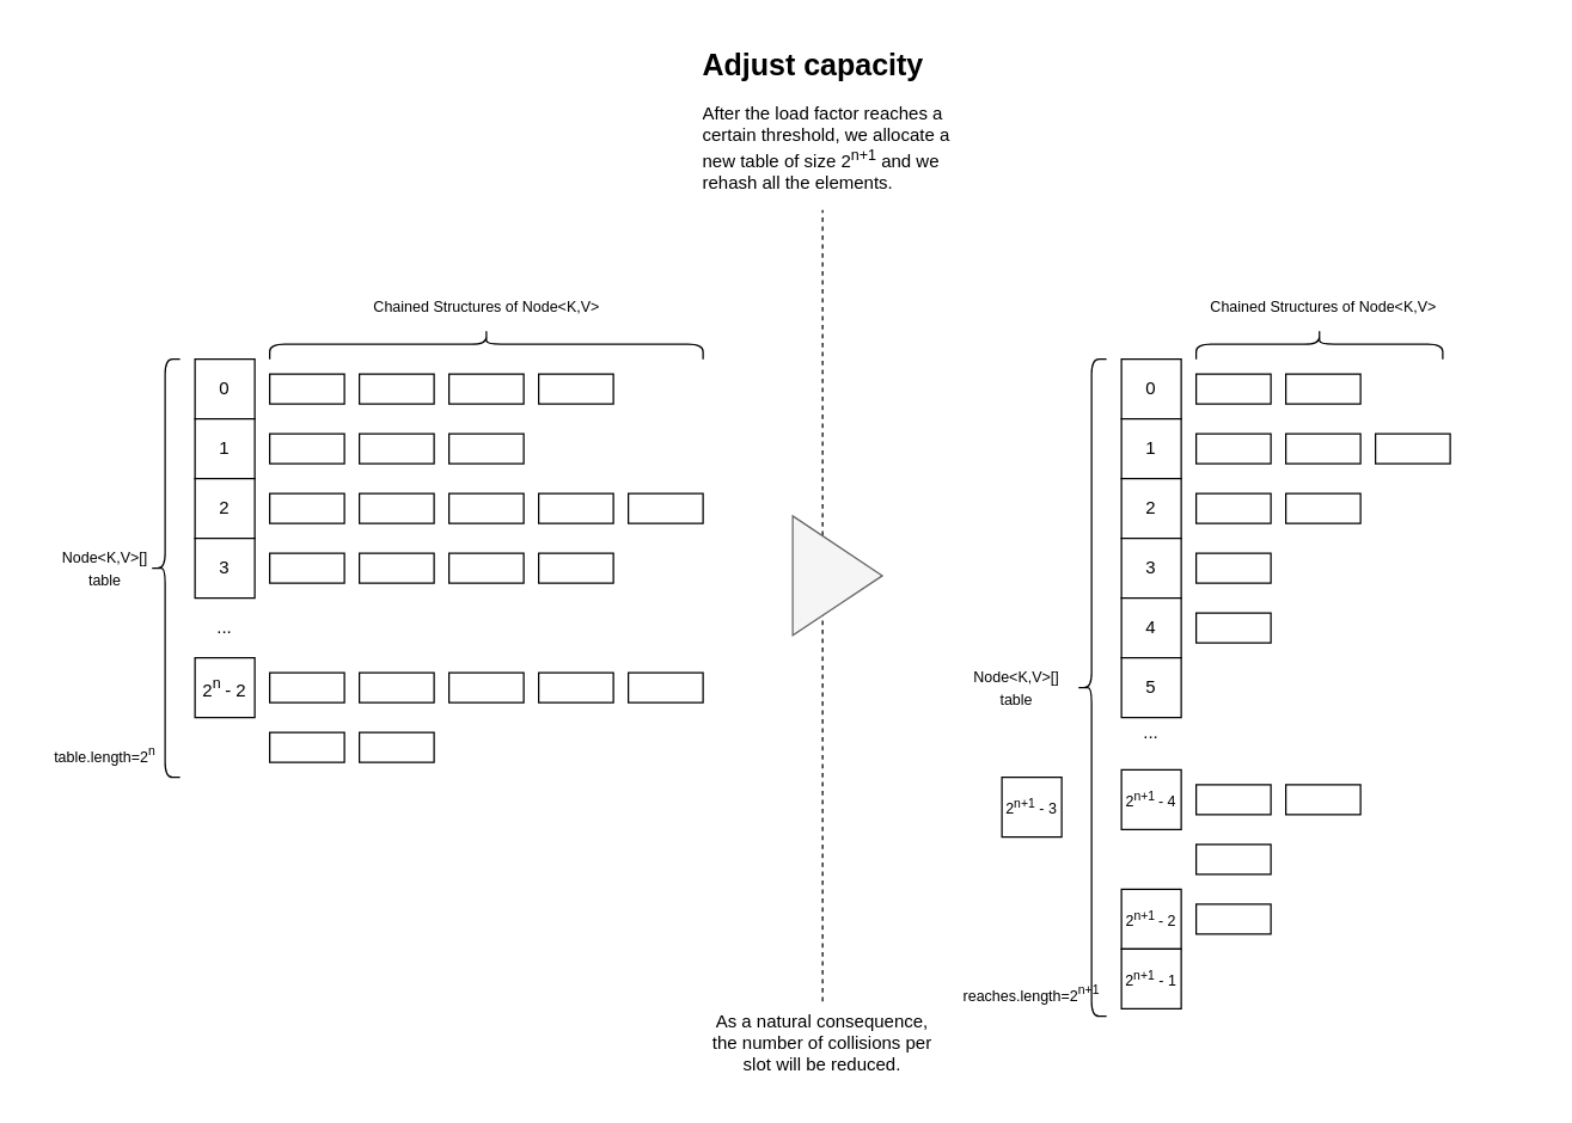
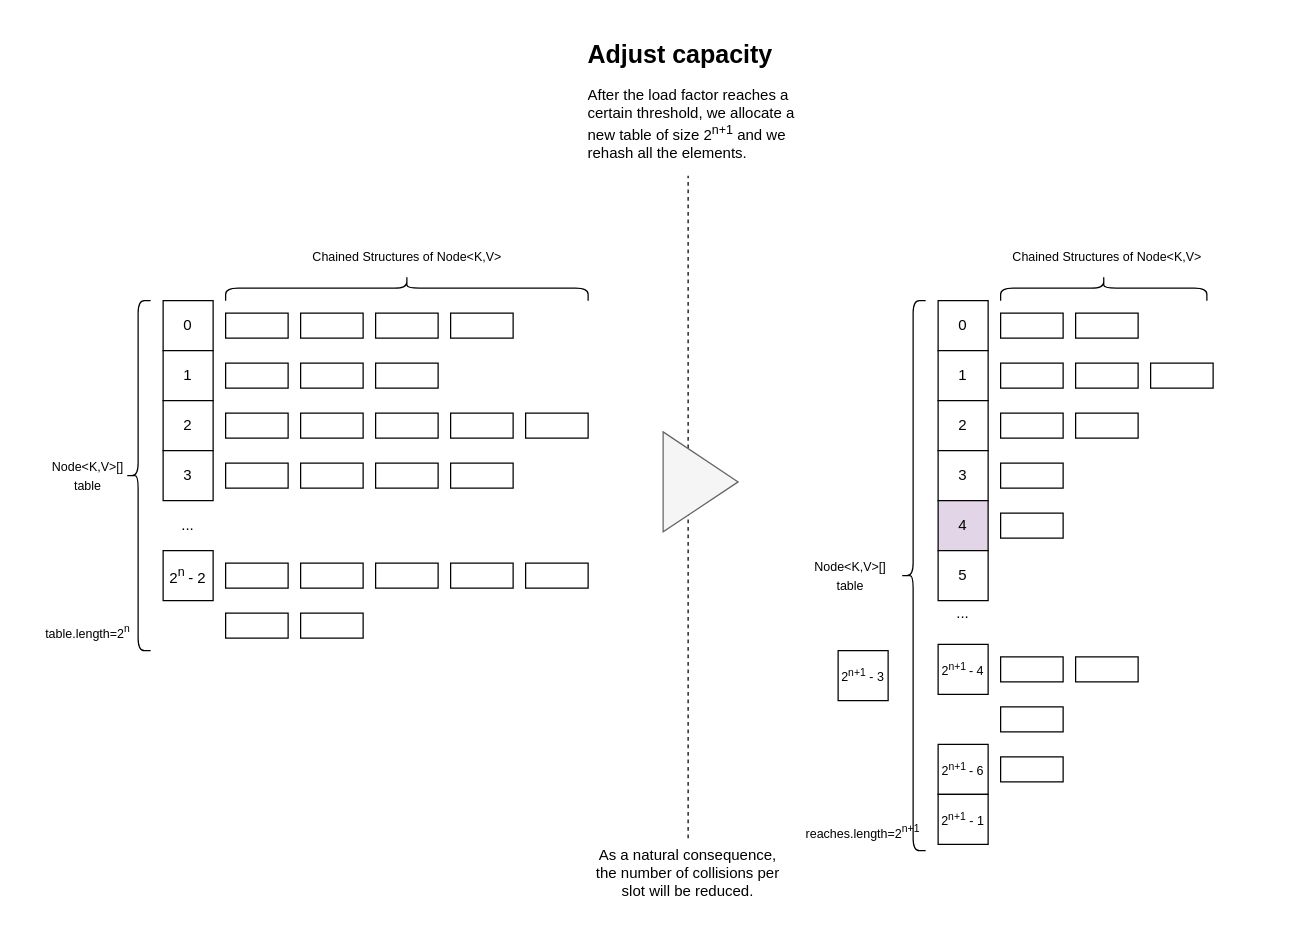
- <mxCell id="60" value="4" style="rounded=0;whiteSpace=wrap;html=1;" vertex="1" parent="1"><mxGeometry x="750" y="400" width="40" height="40" as="geometry" /></mxCell>
+ <mxCell id="60" value="4" style="rounded=0;whiteSpace=wrap;html=1;fillColor=#e1d5e7;" vertex="1" parent="1"><mxGeometry x="750" y="400" width="40" height="40" as="geometry" /></mxCell>
- <mxCell id="40" value="&lt;font style=&quot;font-size: 10px&quot;&gt;2&lt;sup&gt;n+1&amp;nbsp;&lt;/sup&gt;- 2&lt;/font&gt;" style="rounded=0;whiteSpace=wrap;html=1;" vertex="1" parent="1"><mxGeometry x="750" y="595" width="40" height="40" as="geometry" /></mxCell>
+ <mxCell id="40" value="&lt;font style=&quot;font-size: 10px&quot;&gt;2&lt;sup&gt;n+1&amp;nbsp;&lt;/sup&gt;- 6&lt;/font&gt;" style="rounded=0;whiteSpace=wrap;html=1;" vertex="1" parent="1"><mxGeometry x="750" y="595" width="40" height="40" as="geometry" /></mxCell>
